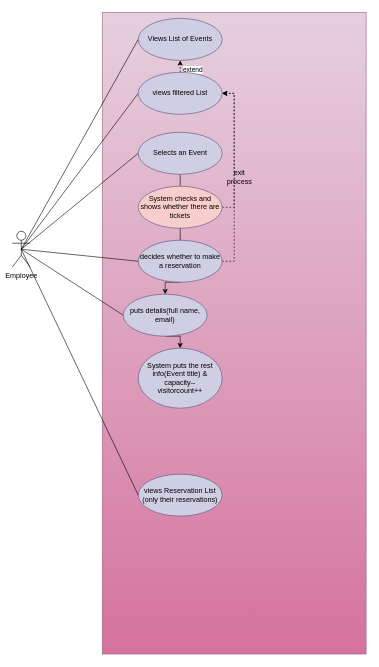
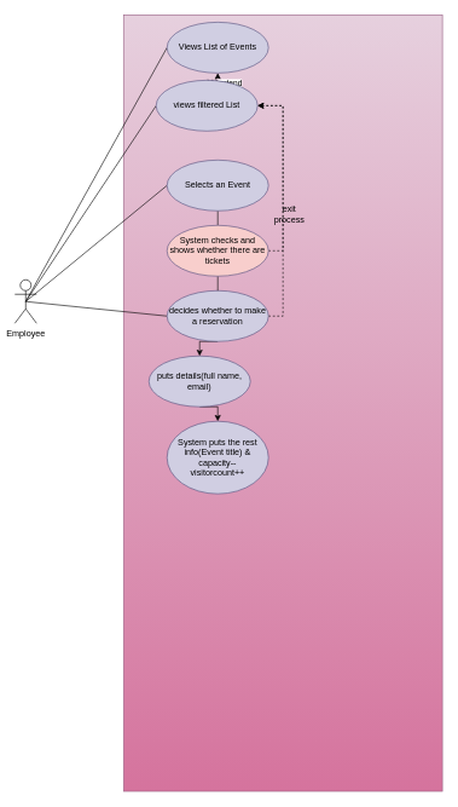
- <mxCell id="11" value="views filtered List" style="ellipse;whiteSpace=wrap;html=1;fillColor=#d0cee2;strokeColor=#56517e;" vertex="1" parent="1"><mxGeometry x="230" y="120" width="140" height="70" as="geometry" /></mxCell>
+ <mxCell id="11" value="views filtered List" style="ellipse;whiteSpace=wrap;html=1;fillColor=#d0cee2;strokeColor=#56517e;" vertex="1" parent="1"><mxGeometry x="215" y="110" width="140" height="70" as="geometry" /></mxCell>
- <mxCell id="4" style="rounded=0;orthogonalLoop=1;jettySize=auto;html=1;exitX=0.5;exitY=0.5;exitDx=0;exitDy=0;exitPerimeter=0;entryX=0;entryY=0.5;entryDx=0;entryDy=0;endArrow=none;endFill=0;" edge="1" parent="1" source="8" target="17"><mxGeometry relative="1" as="geometry"><mxPoint x="230" y="245" as="targetPoint" /></mxGeometry></mxCell>
- <mxCell id="26" style="rounded=0;orthogonalLoop=1;jettySize=auto;html=1;exitX=0.5;exitY=0.5;exitDx=0;exitDy=0;exitPerimeter=0;entryX=0;entryY=0.5;entryDx=0;entryDy=0;endArrow=none;endFill=0;" edge="1" parent="1" source="8" target="25"><mxGeometry relative="1" as="geometry"><mxPoint x="231" y="730" as="targetPoint" /></mxGeometry></mxCell>
- <mxCell id="25" value="&lt;div&gt;views Reservation List&lt;/div&gt;&lt;div&gt;(only their reservations)&lt;br&gt;&lt;/div&gt;" style="ellipse;whiteSpace=wrap;html=1;fillColor=#d0cee2;strokeColor=#56517e;" vertex="1" parent="1"><mxGeometry x="230" y="790" width="140" height="70" as="geometry" /></mxCell>
